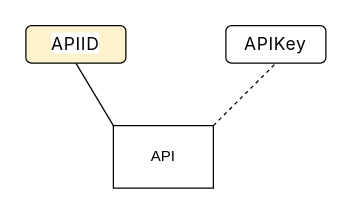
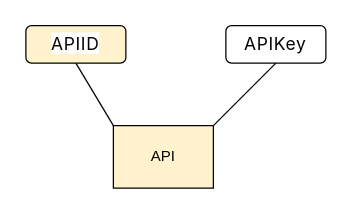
- <mxCell id="6" style="rounded=0;orthogonalLoop=1;jettySize=auto;html=1;exitX=1;exitY=0;exitDx=0;exitDy=0;entryX=0.5;entryY=1;entryDx=0;entryDy=0;endArrow=none;endFill=0;dashed=1;" edge="1" parent="1" source="2" target="5"><mxGeometry relative="1" as="geometry" /></mxCell>
+ <mxCell id="6" style="rounded=0;orthogonalLoop=1;jettySize=auto;html=1;exitX=1;exitY=0;exitDx=0;exitDy=0;entryX=0.5;entryY=1;entryDx=0;entryDy=0;endArrow=none;endFill=0;" edge="1" parent="1" source="2" target="5"><mxGeometry relative="1" as="geometry" /></mxCell>
- <mxCell id="2" value="API" style="rounded=0;whiteSpace=wrap;html=1;" vertex="1" parent="1"><mxGeometry x="90" y="100" width="80" height="50" as="geometry" /></mxCell>
+ <mxCell id="2" value="API" style="rounded=0;whiteSpace=wrap;html=1;fillColor=#fff2cc;" vertex="1" parent="1"><mxGeometry x="90" y="100" width="80" height="50" as="geometry" /></mxCell>
